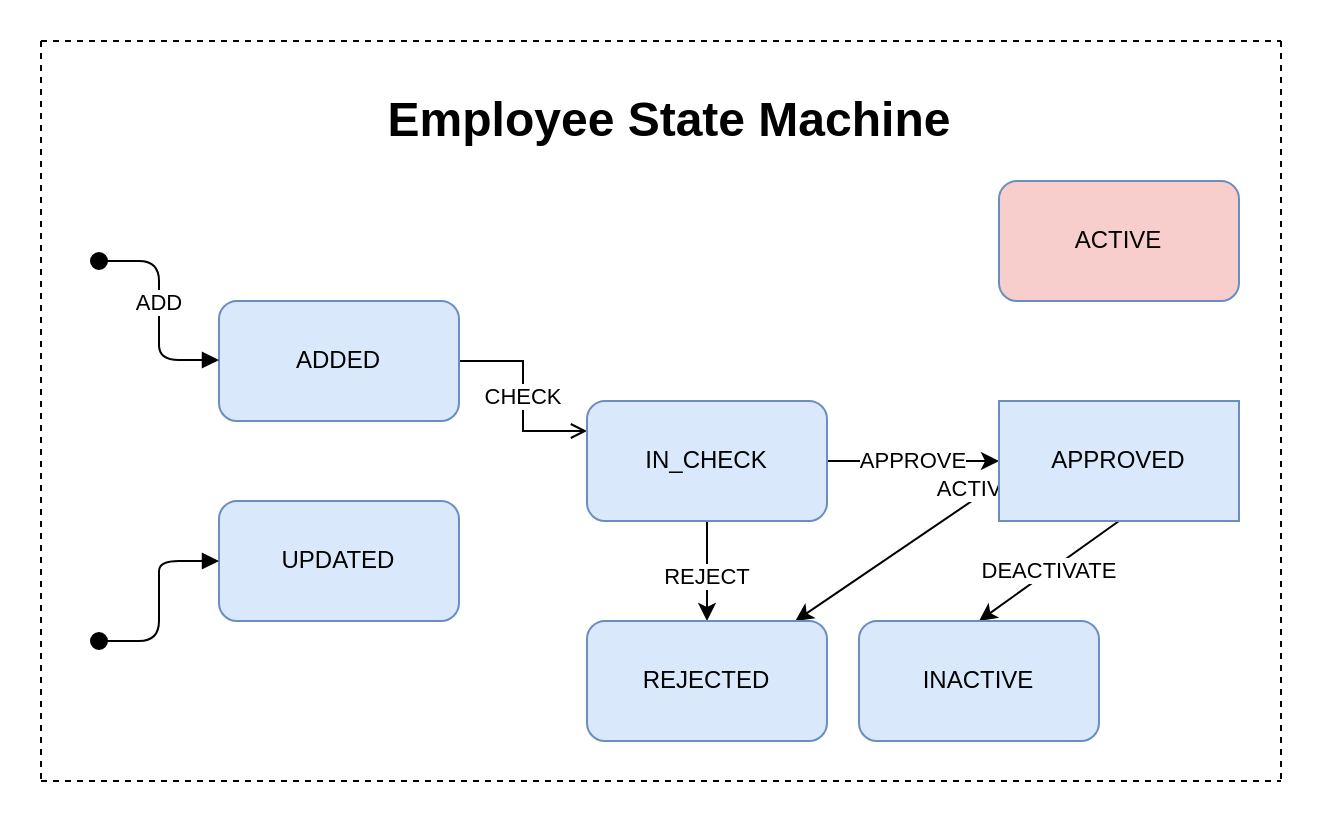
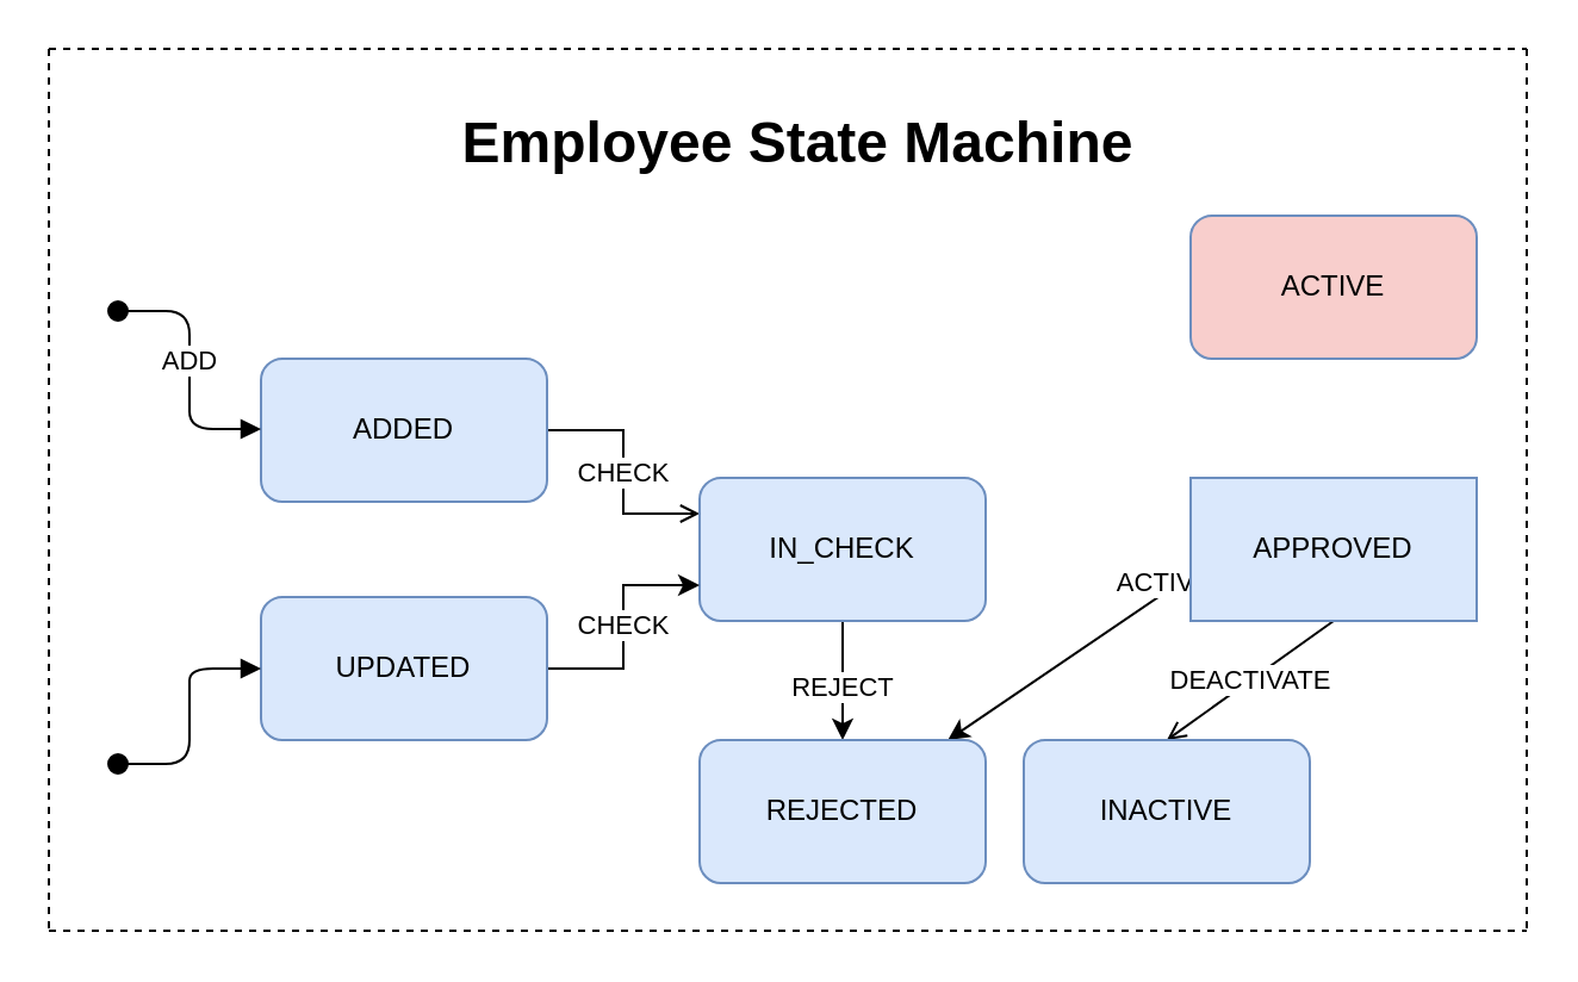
- <mxCell id="9" value="APPROVE" style="edgeStyle=orthogonalEdgeStyle;rounded=0;orthogonalLoop=1;jettySize=auto;html=1;exitX=1;exitY=0.5;exitDx=0;exitDy=0;entryX=0;entryY=0.5;entryDx=0;entryDy=0;" edge="1" parent="1" source="11" target="16"><mxGeometry relative="1" as="geometry"><Array as="points"><mxPoint x="469" y="230" /></Array></mxGeometry></mxCell>
+ <mxCell id="12" value="CHECK" style="edgeStyle=orthogonalEdgeStyle;rounded=0;orthogonalLoop=1;jettySize=auto;html=1;entryX=0;entryY=0.75;entryDx=0;entryDy=0;" edge="1" parent="1" source="13" target="11"><mxGeometry relative="1" as="geometry" /></mxCell>
- <mxCell id="14" value="DEACTIVATE" style="rounded=0;orthogonalLoop=1;jettySize=auto;html=1;entryX=0.5;entryY=0;entryDx=0;entryDy=0;exitX=0.5;exitY=1;exitDx=0;exitDy=0;" edge="1" parent="1" source="16" target="19"><mxGeometry relative="1" as="geometry"><mxPoint as="offset" /></mxGeometry></mxCell>
+ <mxCell id="14" value="DEACTIVATE" style="rounded=0;orthogonalLoop=1;jettySize=auto;html=1;entryX=0.5;entryY=0;entryDx=0;entryDy=0;exitX=0.5;exitY=1;exitDx=0;exitDy=0;endArrow=open;" edge="1" parent="1" source="16" target="19"><mxGeometry relative="1" as="geometry"><mxPoint as="offset" /></mxGeometry></mxCell>
